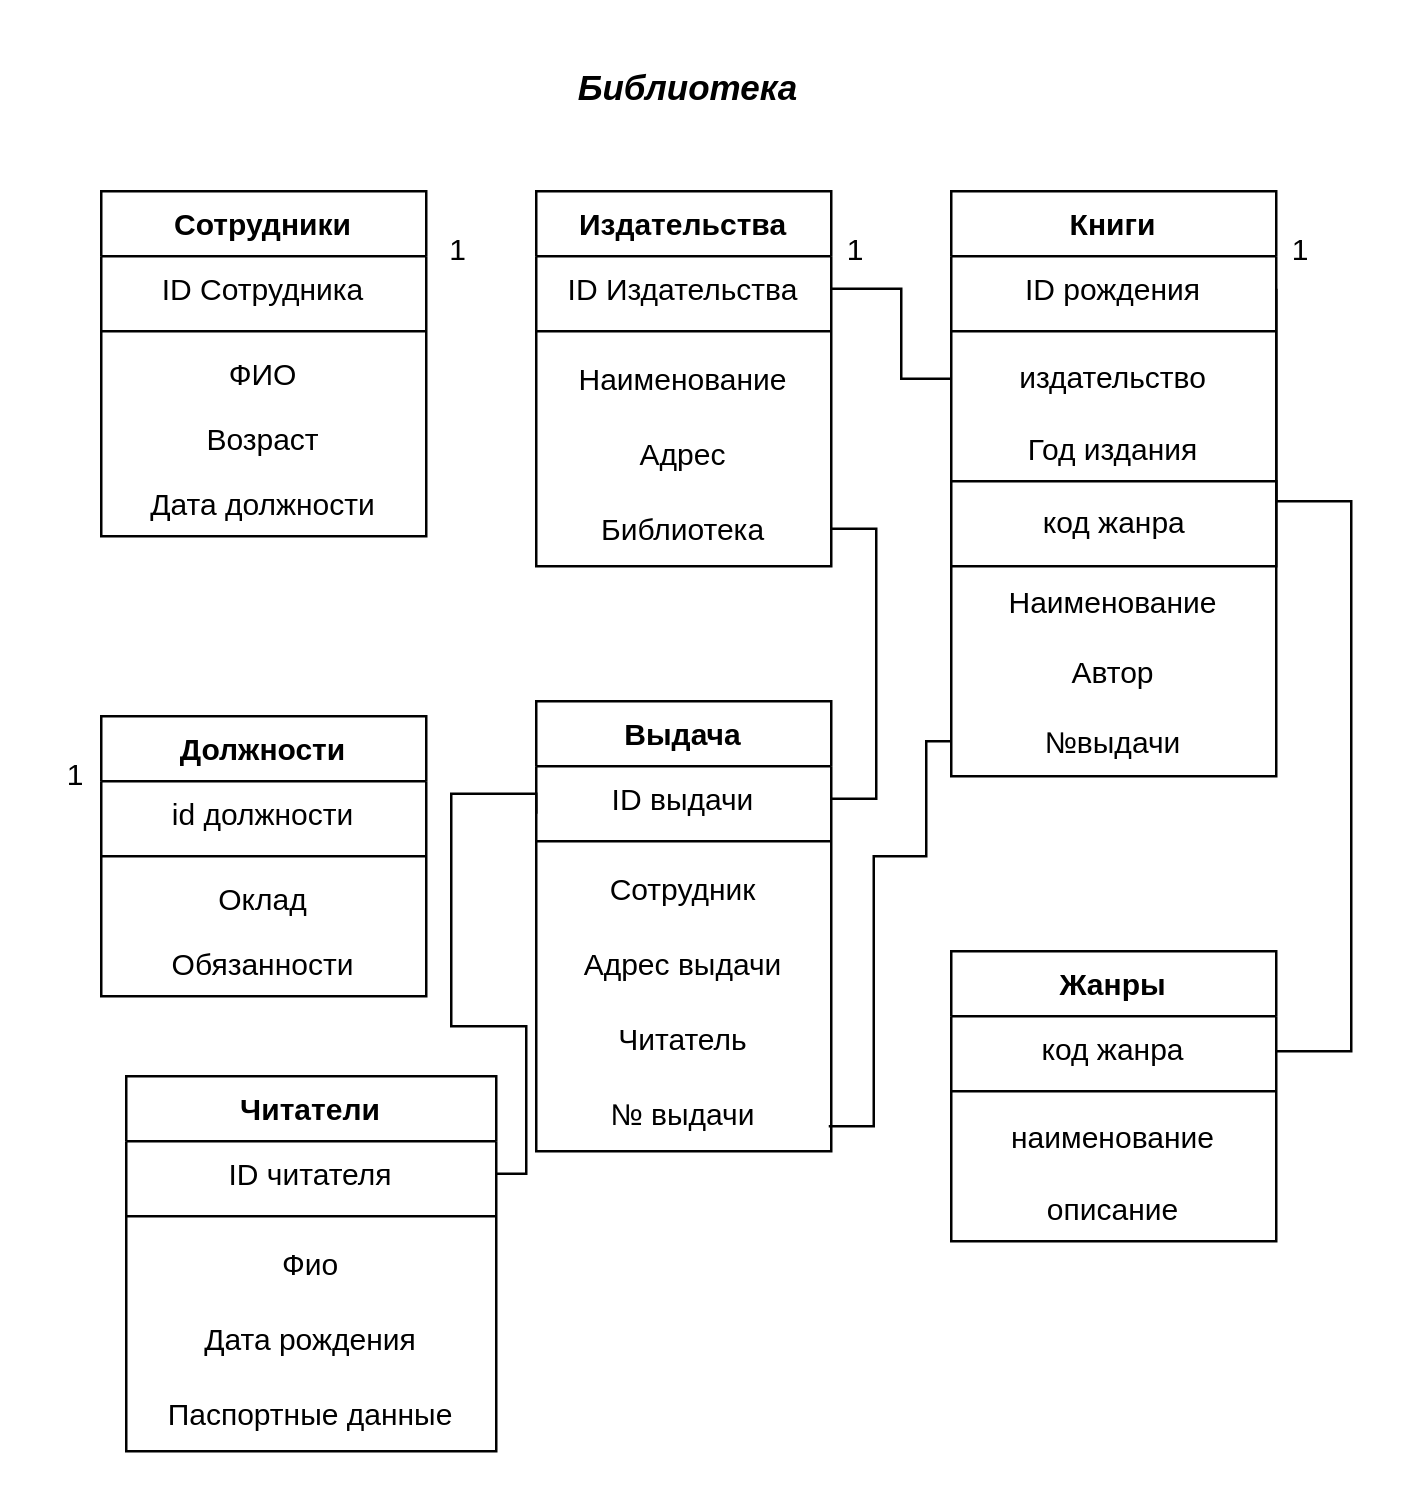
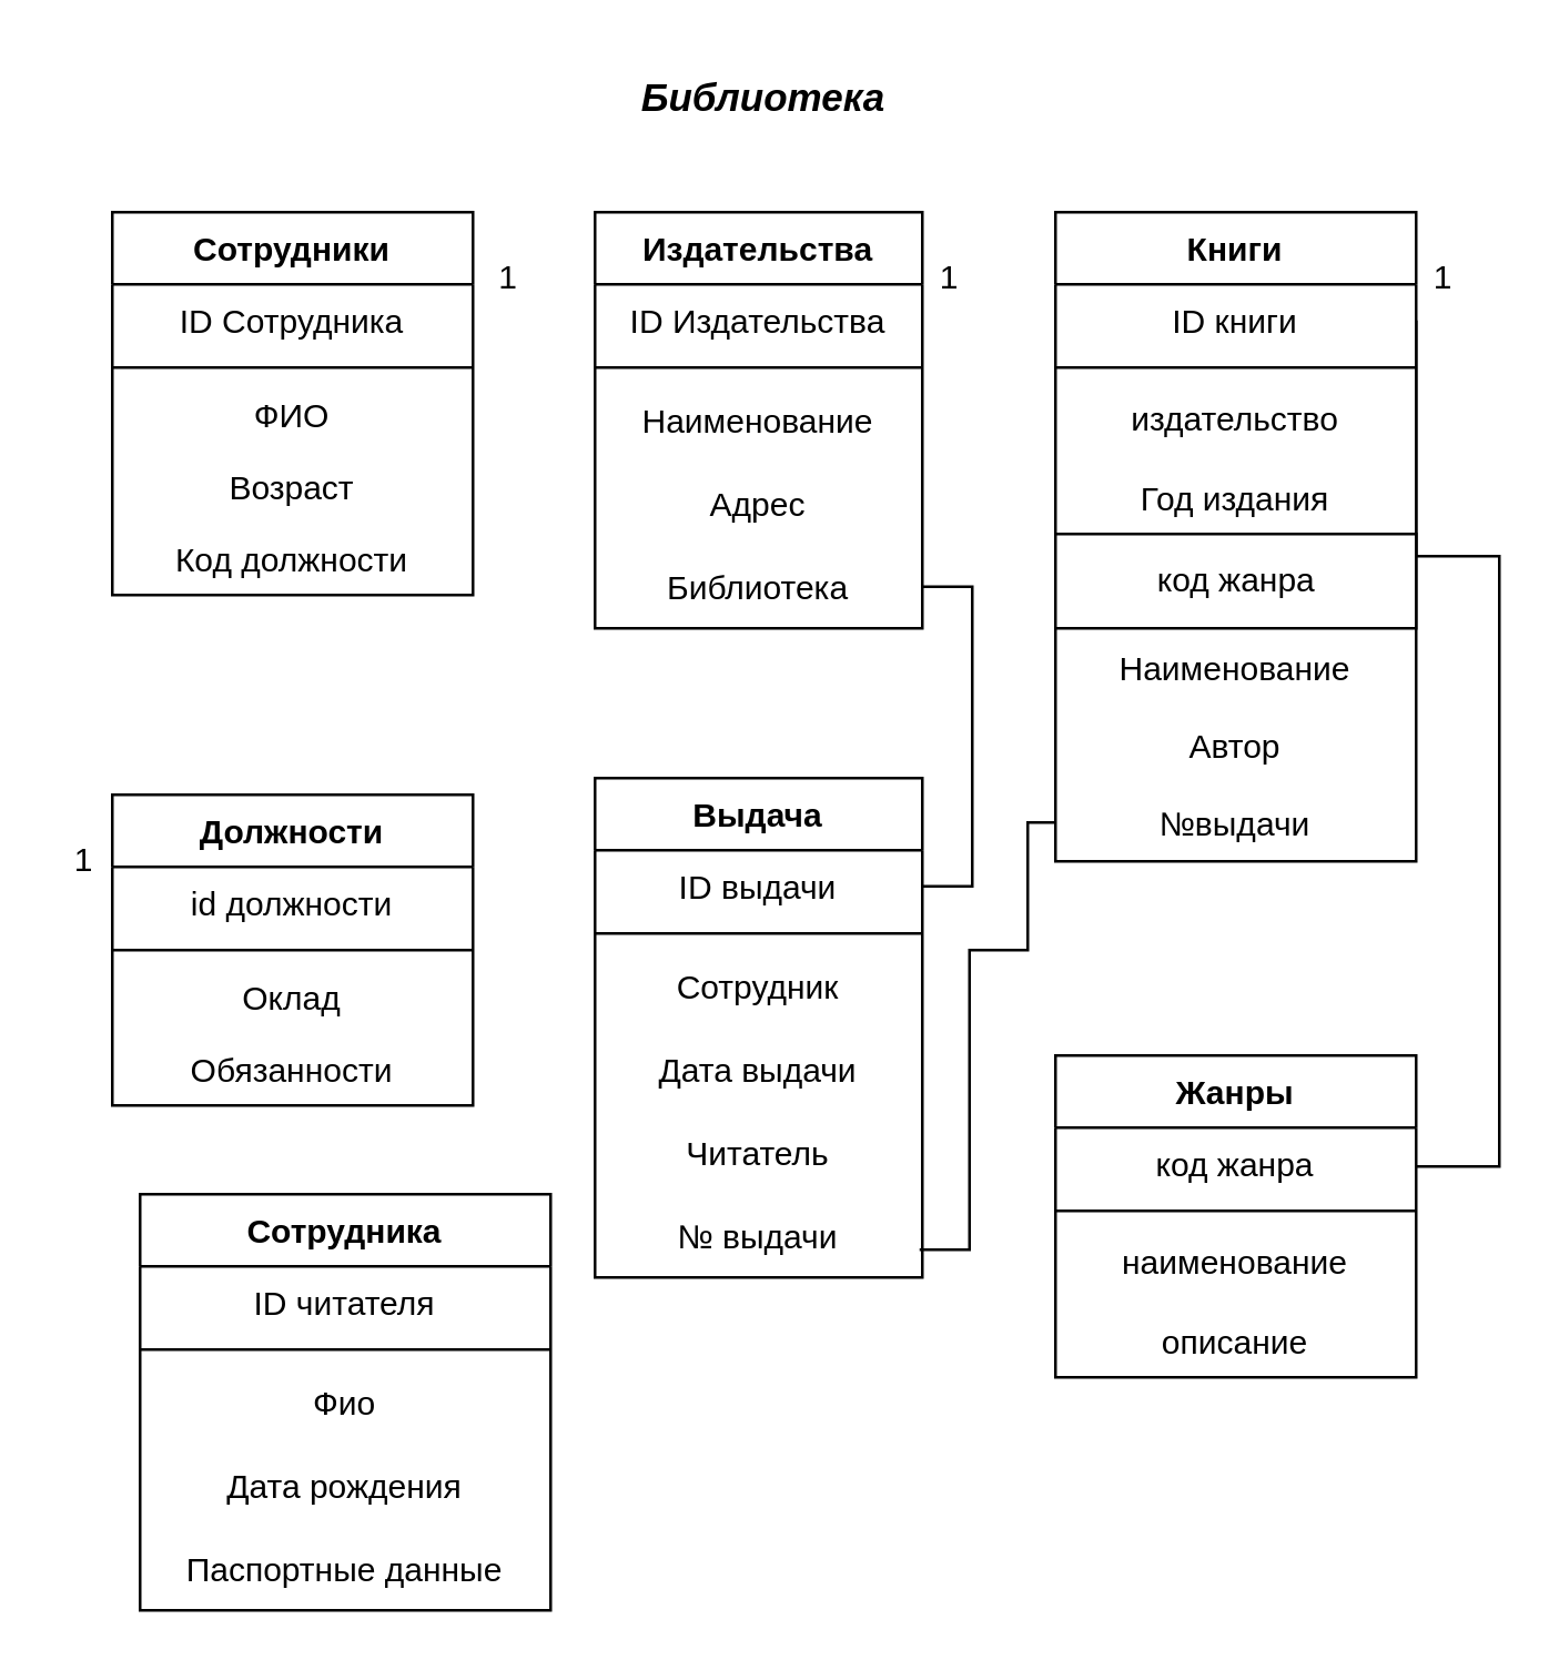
- <mxCell id="21" value="ID рождения" style="text;strokeColor=none;fillColor=none;align=center;verticalAlign=middle;spacingLeft=4;spacingRight=4;overflow=hidden;rotatable=0;points=[[0,0.5],[1,0.5]];portConstraint=eastwest;" parent="20" vertex="1"><mxGeometry y="26" width="130" height="26" as="geometry" /></mxCell>
+ <mxCell id="21" value="ID книги" style="text;strokeColor=none;fillColor=none;align=center;verticalAlign=middle;spacingLeft=4;spacingRight=4;overflow=hidden;rotatable=0;points=[[0,0.5],[1,0.5]];portConstraint=eastwest;" parent="20" vertex="1"><mxGeometry y="26" width="130" height="26" as="geometry" /></mxCell>
- <mxCell id="30" style="edgeStyle=orthogonalEdgeStyle;rounded=0;orthogonalLoop=1;jettySize=auto;html=1;entryX=0;entryY=0.5;entryDx=0;entryDy=0;endArrow=none;endFill=0;exitX=1;exitY=0.5;exitDx=0;exitDy=0;" parent="1" source="39" target="23" edge="1"><mxGeometry relative="1" as="geometry"><mxPoint x="360" y="200" as="sourcePoint" /><Array as="points"><mxPoint x="360" y="115" /><mxPoint x="360" y="151" /></Array></mxGeometry></mxCell>
- <mxCell id="14" value="Дата должности" style="text;strokeColor=none;fillColor=none;align=center;verticalAlign=middle;spacingLeft=4;spacingRight=4;overflow=hidden;rotatable=0;points=[[0,0.5],[1,0.5]];portConstraint=eastwest;" parent="9" vertex="1"><mxGeometry y="112" width="130" height="26" as="geometry" /></mxCell>
+ <mxCell id="14" value="Код должности" style="text;strokeColor=none;fillColor=none;align=center;verticalAlign=middle;spacingLeft=4;spacingRight=4;overflow=hidden;rotatable=0;points=[[0,0.5],[1,0.5]];portConstraint=eastwest;" parent="9" vertex="1"><mxGeometry y="112" width="130" height="26" as="geometry" /></mxCell>
- <mxCell id="6" value="Адрес выдачи" style="text;strokeColor=none;fillColor=none;align=center;verticalAlign=middle;spacingLeft=4;spacingRight=4;overflow=hidden;rotatable=0;points=[[0,0.5],[1,0.5]];portConstraint=eastwest;glass=0;horizontal=1;" parent="2" vertex="1"><mxGeometry y="90" width="118" height="30" as="geometry" /></mxCell>
+ <mxCell id="6" value="Дата выдачи" style="text;strokeColor=none;fillColor=none;align=center;verticalAlign=middle;spacingLeft=4;spacingRight=4;overflow=hidden;rotatable=0;points=[[0,0.5],[1,0.5]];portConstraint=eastwest;glass=0;horizontal=1;" parent="2" vertex="1"><mxGeometry y="90" width="118" height="30" as="geometry" /></mxCell>
- <mxCell id="59" style="edgeStyle=orthogonalEdgeStyle;rounded=0;orthogonalLoop=1;jettySize=auto;html=1;entryX=0;entryY=0.25;entryDx=0;entryDy=0;endArrow=none;endFill=0;" edge="1" parent="1" source="54" target="2"><mxGeometry relative="1" as="geometry"><mxPoint x="224" y="365" as="targetPoint" /><mxPoint x="180" y="125" as="sourcePoint" /><Array as="points"><mxPoint x="210" y="469" /><mxPoint x="210" y="410" /><mxPoint x="180" y="410" /><mxPoint x="180" y="317" /></Array></mxGeometry></mxCell>
- <mxCell id="53" value="Читатели" style="swimlane;fontStyle=1;align=center;verticalAlign=middle;childLayout=stackLayout;horizontal=1;startSize=26;horizontalStack=0;resizeParent=1;resizeParentMax=0;resizeLast=0;collapsible=1;marginBottom=0;rounded=0;flipV=0;flipH=1;" vertex="1" parent="1"><mxGeometry x="50" y="430" width="148" height="150" as="geometry"><mxRectangle x="322" y="201" width="90" height="26" as="alternateBounds" /></mxGeometry></mxCell>
+ <mxCell id="53" value="Сотрудника" style="swimlane;fontStyle=1;align=center;verticalAlign=middle;childLayout=stackLayout;horizontal=1;startSize=26;horizontalStack=0;resizeParent=1;resizeParentMax=0;resizeLast=0;collapsible=1;marginBottom=0;rounded=0;flipV=0;flipH=1;" vertex="1" parent="1"><mxGeometry x="50" y="430" width="148" height="150" as="geometry"><mxRectangle x="322" y="201" width="90" height="26" as="alternateBounds" /></mxGeometry></mxCell>
